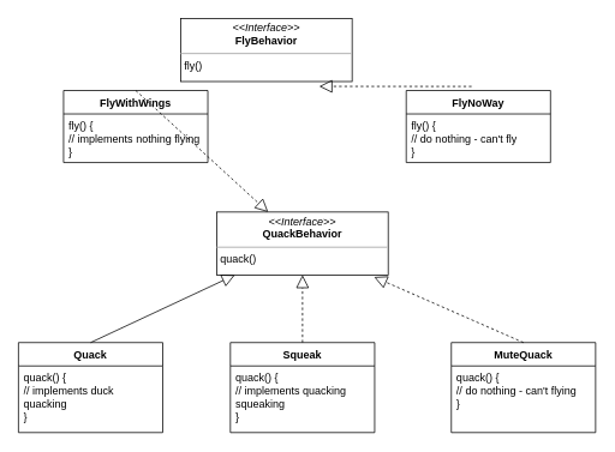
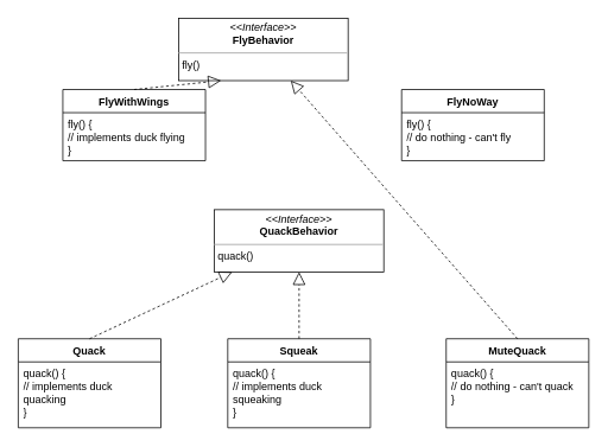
- <mxCell id="9" value="" style="endArrow=block;dashed=1;endFill=0;endSize=12;html=1;rounded=0;entryX=0.808;entryY=1.077;entryDx=0;entryDy=0;exitX=0.453;exitY=-0.057;exitDx=0;exitDy=0;entryPerimeter=0;exitPerimeter=0;" edge="1" parent="1" source="6" target="2"><mxGeometry width="160" relative="1" as="geometry"><mxPoint x="300" y="120" as="sourcePoint" /><mxPoint x="438" y="70" as="targetPoint" /></mxGeometry></mxCell>
- <mxCell id="5" value="fly() {&lt;br&gt;// implements nothing flying&lt;br&gt;}" style="text;strokeColor=none;fillColor=none;align=left;verticalAlign=top;spacingLeft=4;spacingRight=4;overflow=hidden;rotatable=0;points=[[0,0.5],[1,0.5]];portConstraint=eastwest;whiteSpace=wrap;html=1;" vertex="1" parent="4"><mxGeometry y="26" width="160" height="54" as="geometry" /></mxCell>
+ <mxCell id="5" value="fly() {&lt;br&gt;// implements duck flying&lt;br&gt;}" style="text;strokeColor=none;fillColor=none;align=left;verticalAlign=top;spacingLeft=4;spacingRight=4;overflow=hidden;rotatable=0;points=[[0,0.5],[1,0.5]];portConstraint=eastwest;whiteSpace=wrap;html=1;" vertex="1" parent="4"><mxGeometry y="26" width="160" height="54" as="geometry" /></mxCell>
- <mxCell id="8" value="" style="endArrow=block;dashed=1;endFill=0;endSize=12;html=1;rounded=0;exitX=0.5;exitY=0;exitDx=0;exitDy=0;" edge="1" parent="1" source="4" target="3"><mxGeometry width="160" relative="1" as="geometry"><mxPoint x="150" y="90" as="sourcePoint" /><mxPoint x="310" y="90" as="targetPoint" /></mxGeometry></mxCell>
+ <mxCell id="8" value="" style="endArrow=block;dashed=1;endFill=0;endSize=12;html=1;rounded=0;entryX=0.25;entryY=1;entryDx=0;entryDy=0;exitX=0.5;exitY=0;exitDx=0;exitDy=0;" edge="1" parent="1" source="4" target="2"><mxGeometry width="160" relative="1" as="geometry"><mxPoint x="150" y="90" as="sourcePoint" /><mxPoint x="310" y="90" as="targetPoint" /></mxGeometry></mxCell>
- <mxCell id="16" value="" style="endArrow=block;dashed=0;endFill=0;endSize=12;html=1;rounded=0;entryX=0.105;entryY=1;entryDx=0;entryDy=0;exitX=0.5;exitY=0;exitDx=0;exitDy=0;entryPerimeter=0;" edge="1" parent="1" source="10" target="3"><mxGeometry width="160" relative="1" as="geometry"><mxPoint x="92" y="370" as="sourcePoint" /><mxPoint x="230" y="320" as="targetPoint" /></mxGeometry></mxCell>
+ <mxCell id="16" value="" style="endArrow=block;dashed=1;endFill=0;endSize=12;html=1;rounded=0;entryX=0.105;entryY=1;entryDx=0;entryDy=0;exitX=0.5;exitY=0;exitDx=0;exitDy=0;entryPerimeter=0;" edge="1" parent="1" source="10" target="3"><mxGeometry width="160" relative="1" as="geometry"><mxPoint x="92" y="370" as="sourcePoint" /><mxPoint x="230" y="320" as="targetPoint" /></mxGeometry></mxCell>
- <mxCell id="17" value="" style="endArrow=block;dashed=1;endFill=0;endSize=12;html=1;rounded=0;entryX=0.918;entryY=1.031;entryDx=0;entryDy=0;exitX=0.5;exitY=0;exitDx=0;exitDy=0;entryPerimeter=0;" edge="1" parent="1" source="14" target="3"><mxGeometry width="160" relative="1" as="geometry"><mxPoint x="480" y="370" as="sourcePoint" /><mxPoint x="640" y="280" as="targetPoint" /></mxGeometry></mxCell>
+ <mxCell id="17" value="" style="endArrow=block;dashed=1;endFill=0;endSize=12;html=1;rounded=0;exitX=0.5;exitY=0;exitDx=0;exitDy=0;" edge="1" parent="1" source="14" target="2"><mxGeometry width="160" relative="1" as="geometry"><mxPoint x="480" y="370" as="sourcePoint" /><mxPoint x="640" y="280" as="targetPoint" /></mxGeometry></mxCell>
- <mxCell id="13" value="quack() {&lt;br&gt;// implements quacking squeaking&lt;br&gt;}" style="text;strokeColor=none;fillColor=none;align=left;verticalAlign=top;spacingLeft=4;spacingRight=4;overflow=hidden;rotatable=0;points=[[0,0.5],[1,0.5]];portConstraint=eastwest;whiteSpace=wrap;html=1;" vertex="1" parent="12"><mxGeometry y="26" width="160" height="74" as="geometry" /></mxCell>
+ <mxCell id="13" value="quack() {&lt;br&gt;// implements duck squeaking&lt;br&gt;}" style="text;strokeColor=none;fillColor=none;align=left;verticalAlign=top;spacingLeft=4;spacingRight=4;overflow=hidden;rotatable=0;points=[[0,0.5],[1,0.5]];portConstraint=eastwest;whiteSpace=wrap;html=1;" vertex="1" parent="12"><mxGeometry y="26" width="160" height="74" as="geometry" /></mxCell>
- <mxCell id="15" value="quack() {&lt;br&gt;// do nothing - can't flying&lt;br&gt;}" style="text;strokeColor=none;fillColor=none;align=left;verticalAlign=top;spacingLeft=4;spacingRight=4;overflow=hidden;rotatable=0;points=[[0,0.5],[1,0.5]];portConstraint=eastwest;whiteSpace=wrap;html=1;" vertex="1" parent="14"><mxGeometry y="26" width="160" height="74" as="geometry" /></mxCell>
+ <mxCell id="15" value="quack() {&lt;br&gt;// do nothing - can't quack&lt;br&gt;}" style="text;strokeColor=none;fillColor=none;align=left;verticalAlign=top;spacingLeft=4;spacingRight=4;overflow=hidden;rotatable=0;points=[[0,0.5],[1,0.5]];portConstraint=eastwest;whiteSpace=wrap;html=1;" vertex="1" parent="14"><mxGeometry y="26" width="160" height="74" as="geometry" /></mxCell>
